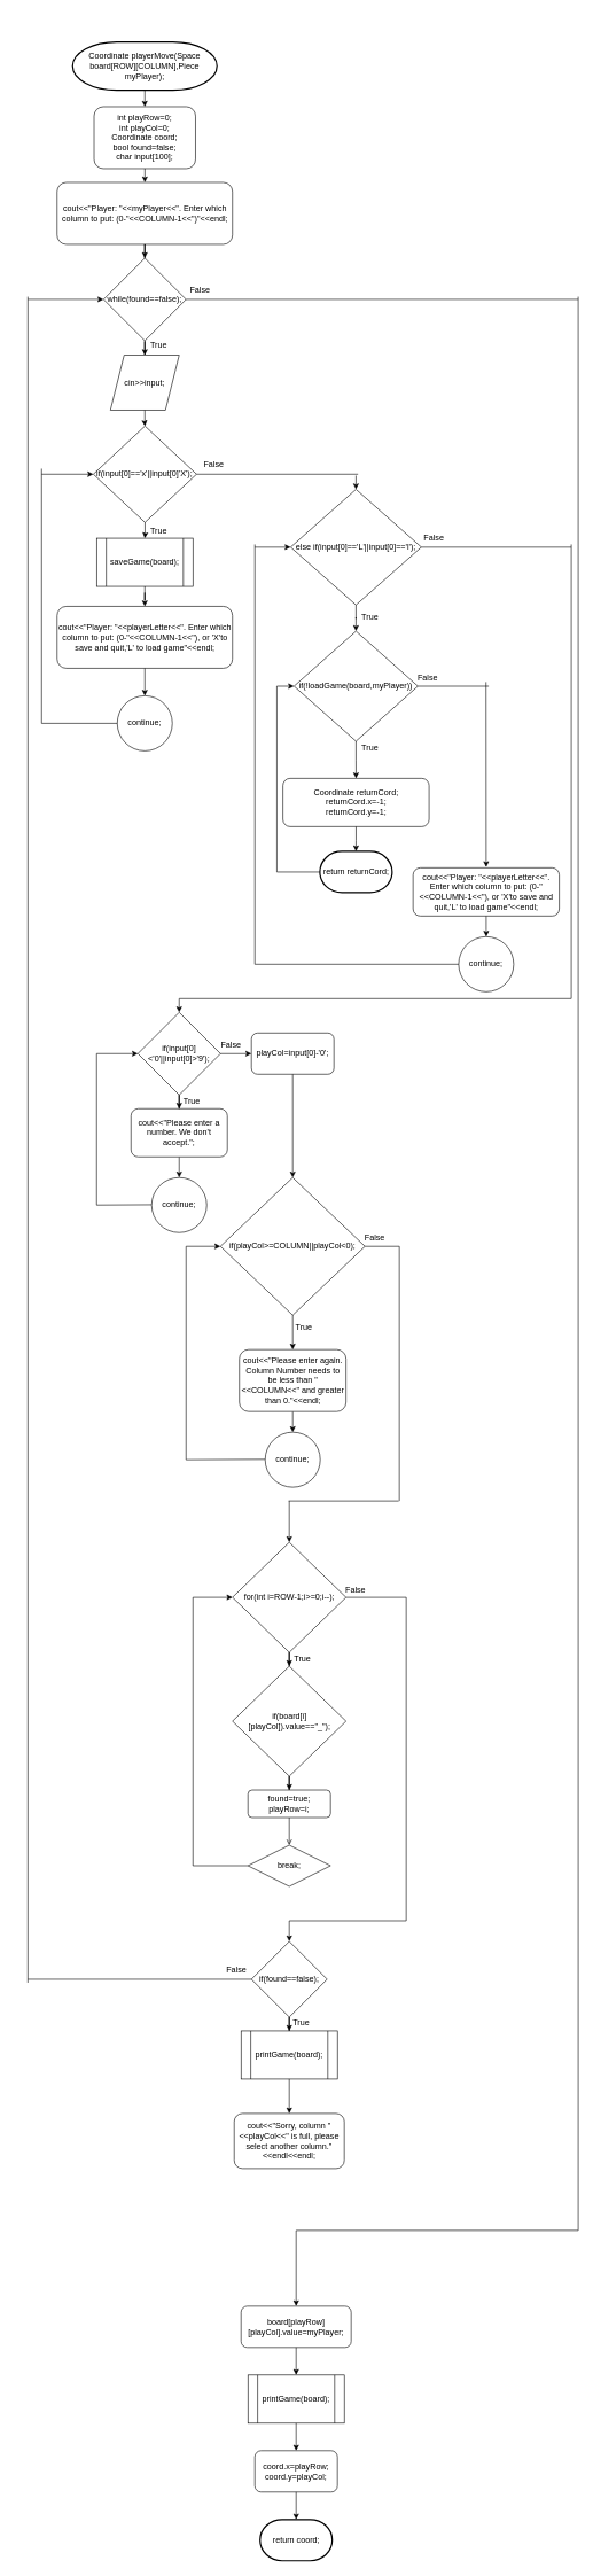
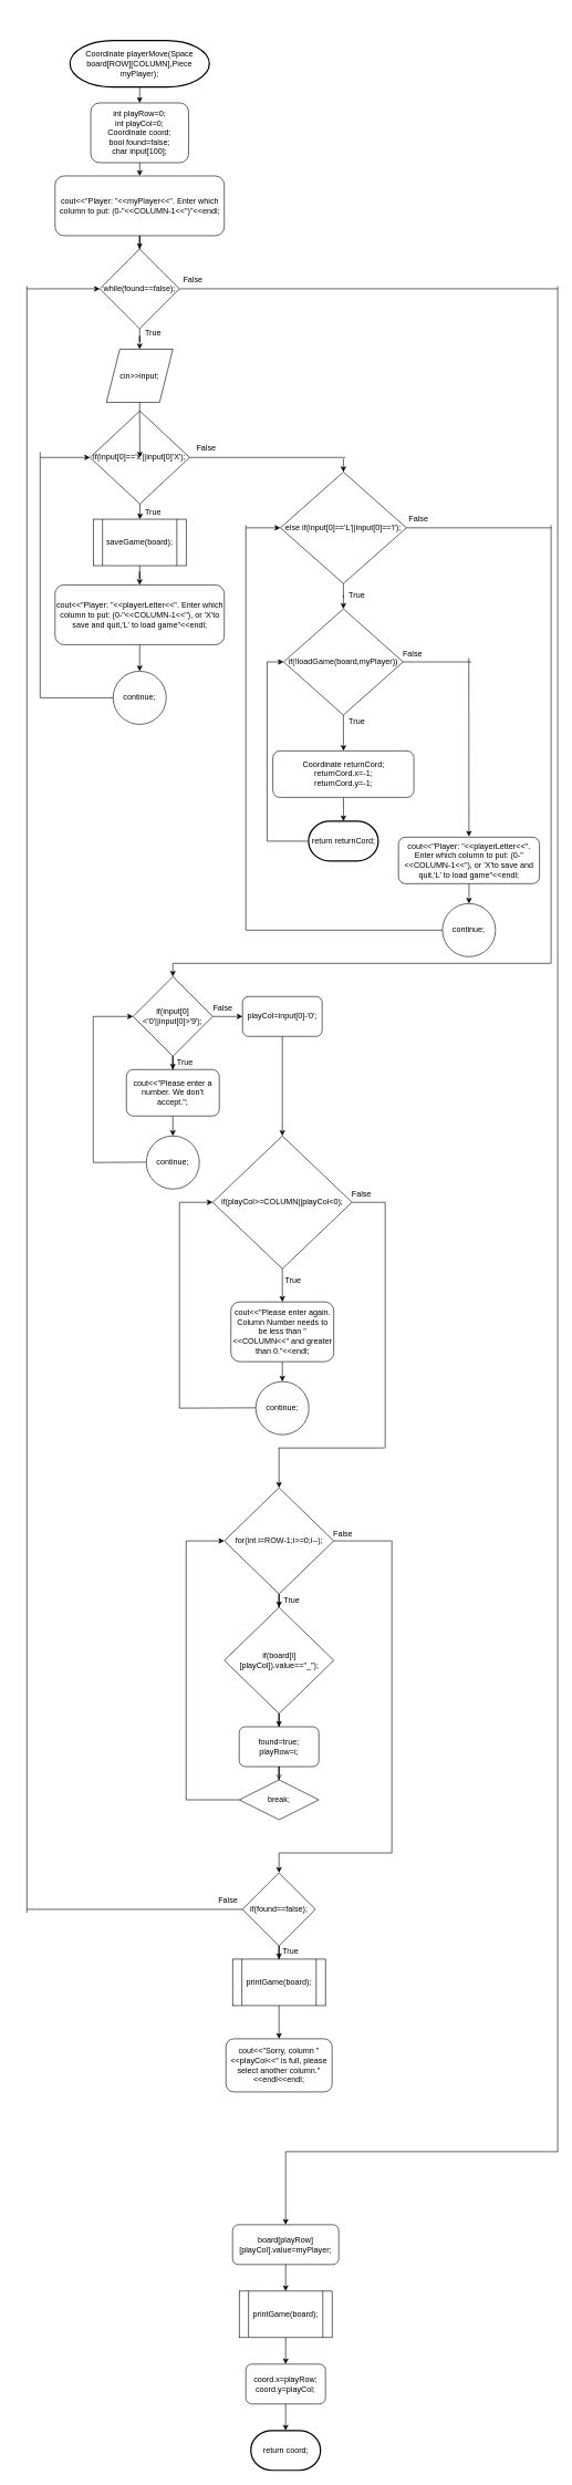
- <mxCell id="10" value="cin&amp;gt;&amp;gt;input;" style="shape=parallelogram;perimeter=parallelogramPerimeter;whiteSpace=wrap;html=1;fixedSize=1;" parent="2" vertex="1"><mxGeometry x="140" y="495" width="100" height="80" as="geometry" /></mxCell>
+ <mxCell id="10" value="cin&amp;gt;&amp;gt;input;" style="shape=parallelogram;perimeter=parallelogramPerimeter;whiteSpace=wrap;html=1;fixedSize=1;" parent="2" vertex="1"><mxGeometry x="140" y="505" width="100" height="80" as="geometry" /></mxCell>
- <mxCell id="42" value="found=true;&lt;br&gt;playRow=i;" style="rounded=1;whiteSpace=wrap;html=1;" parent="18" vertex="1"><mxGeometry x="220" y="1130" width="120" height="40" as="geometry" /></mxCell>
+ <mxCell id="42" value="found=true;&lt;br&gt;playRow=i;" style="rounded=1;whiteSpace=wrap;html=1;" parent="18" vertex="1"><mxGeometry x="220" y="1130" width="120" height="60" as="geometry" /></mxCell>
